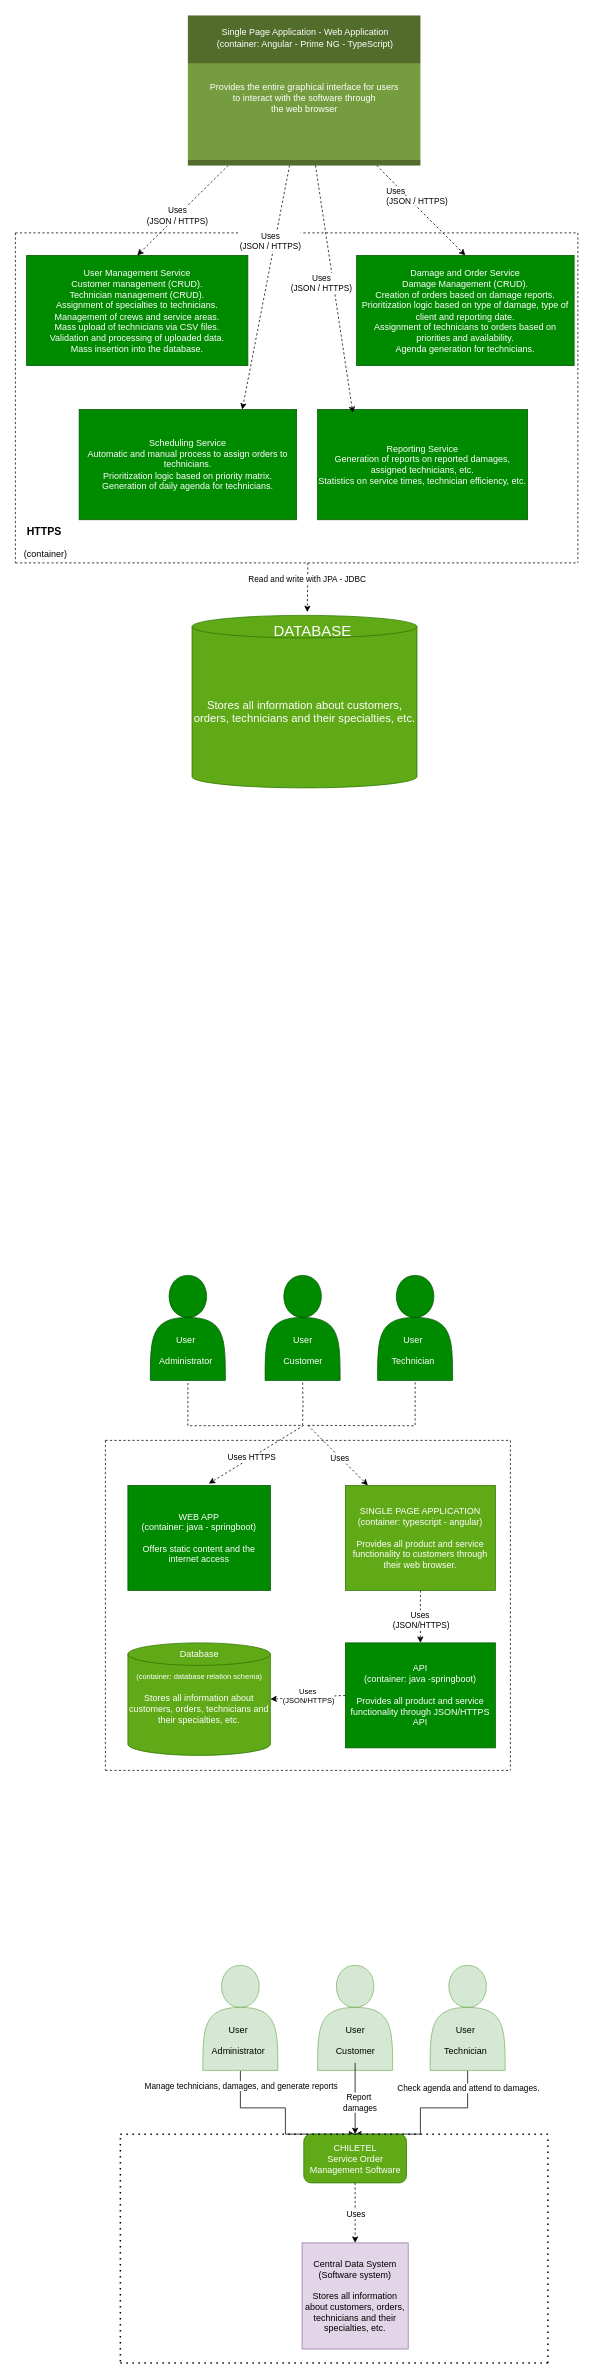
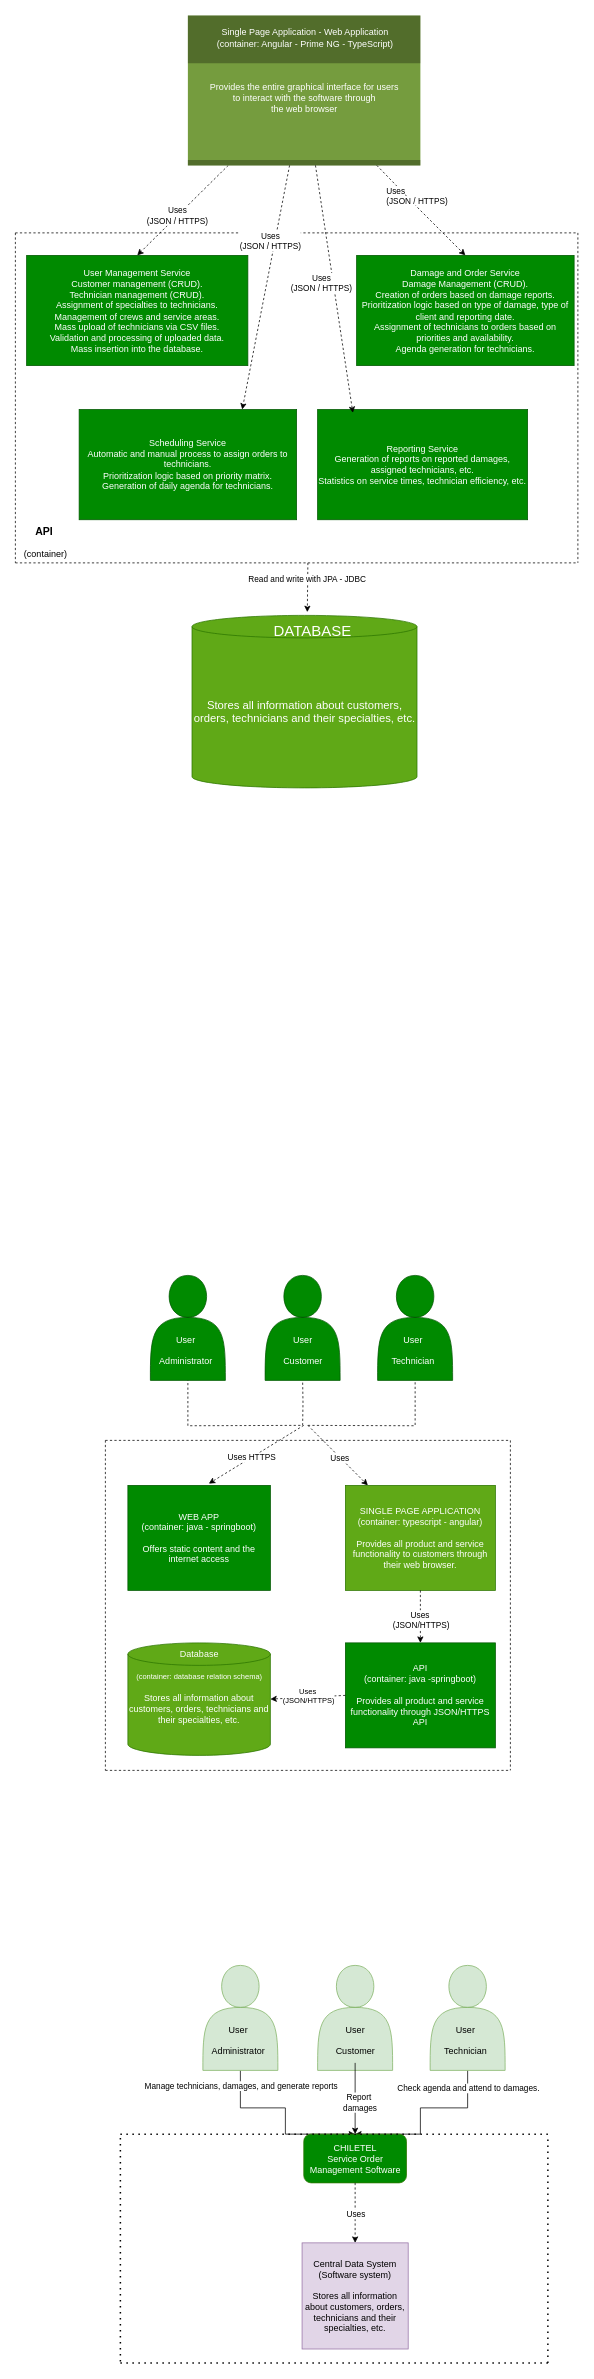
- <mxCell id="74" value="&lt;h3&gt;HTTPS&amp;nbsp;&lt;/h3&gt;(container)" style="text;html=1;align=center;verticalAlign=middle;resizable=0;points=[];autosize=1;strokeColor=none;fillColor=none;" vertex="1" parent="1"><mxGeometry x="20" y="680" width="80" height="70" as="geometry" /></mxCell>
+ <mxCell id="74" value="&lt;h3&gt;API&amp;nbsp;&lt;/h3&gt;(container)" style="text;html=1;align=center;verticalAlign=middle;resizable=0;points=[];autosize=1;strokeColor=none;fillColor=none;" vertex="1" parent="1"><mxGeometry x="20" y="680" width="80" height="70" as="geometry" /></mxCell>
- <mxCell id="16" value="CHILETEL&lt;br&gt;Service Order Management Software" style="rounded=1;whiteSpace=wrap;html=1;fillColor=#60a917;fontColor=#ffffff;strokeColor=#2D7600;" parent="1" vertex="1"><mxGeometry x="404.5" y="2845" width="137" height="65" as="geometry" /></mxCell>
+ <mxCell id="16" value="CHILETEL&lt;br&gt;Service Order Management Software" style="rounded=1;whiteSpace=wrap;html=1;fillColor=#008a00;fontColor=#ffffff;strokeColor=#2D7600;" parent="1" vertex="1"><mxGeometry x="404.5" y="2845" width="137" height="65" as="geometry" /></mxCell>
